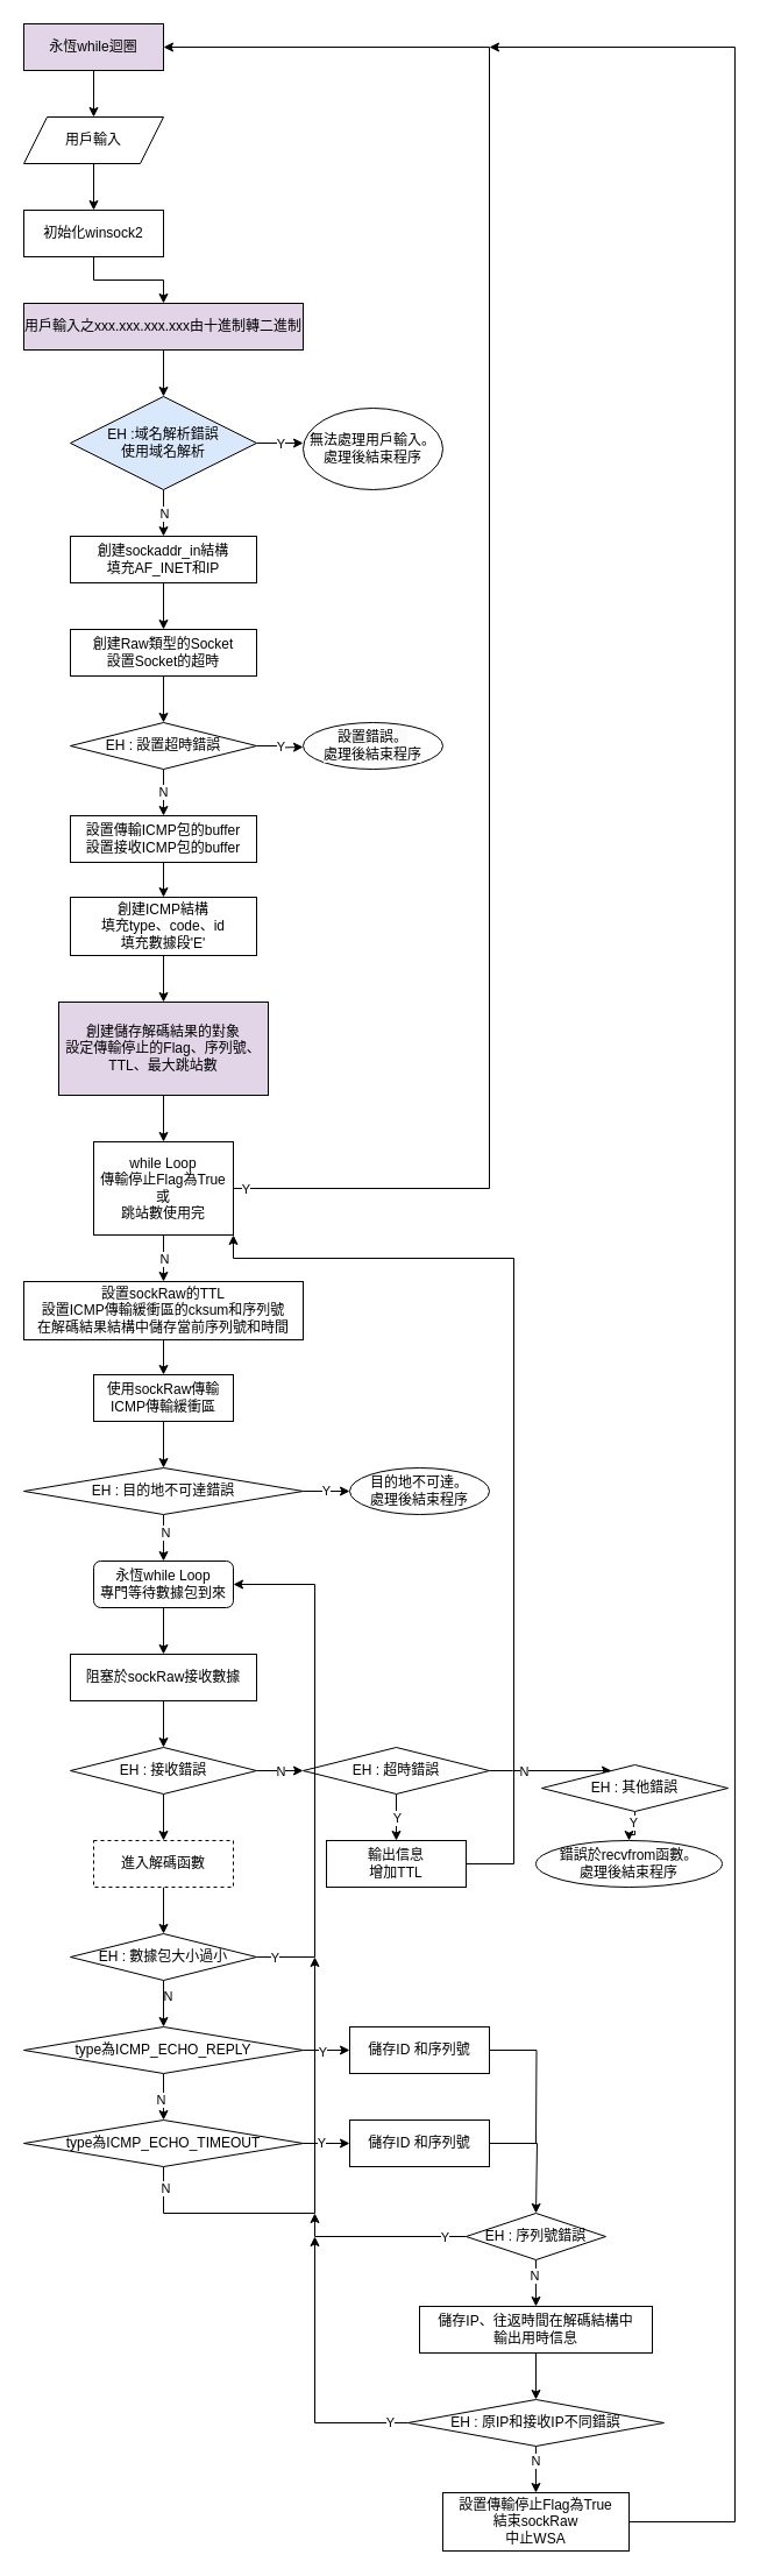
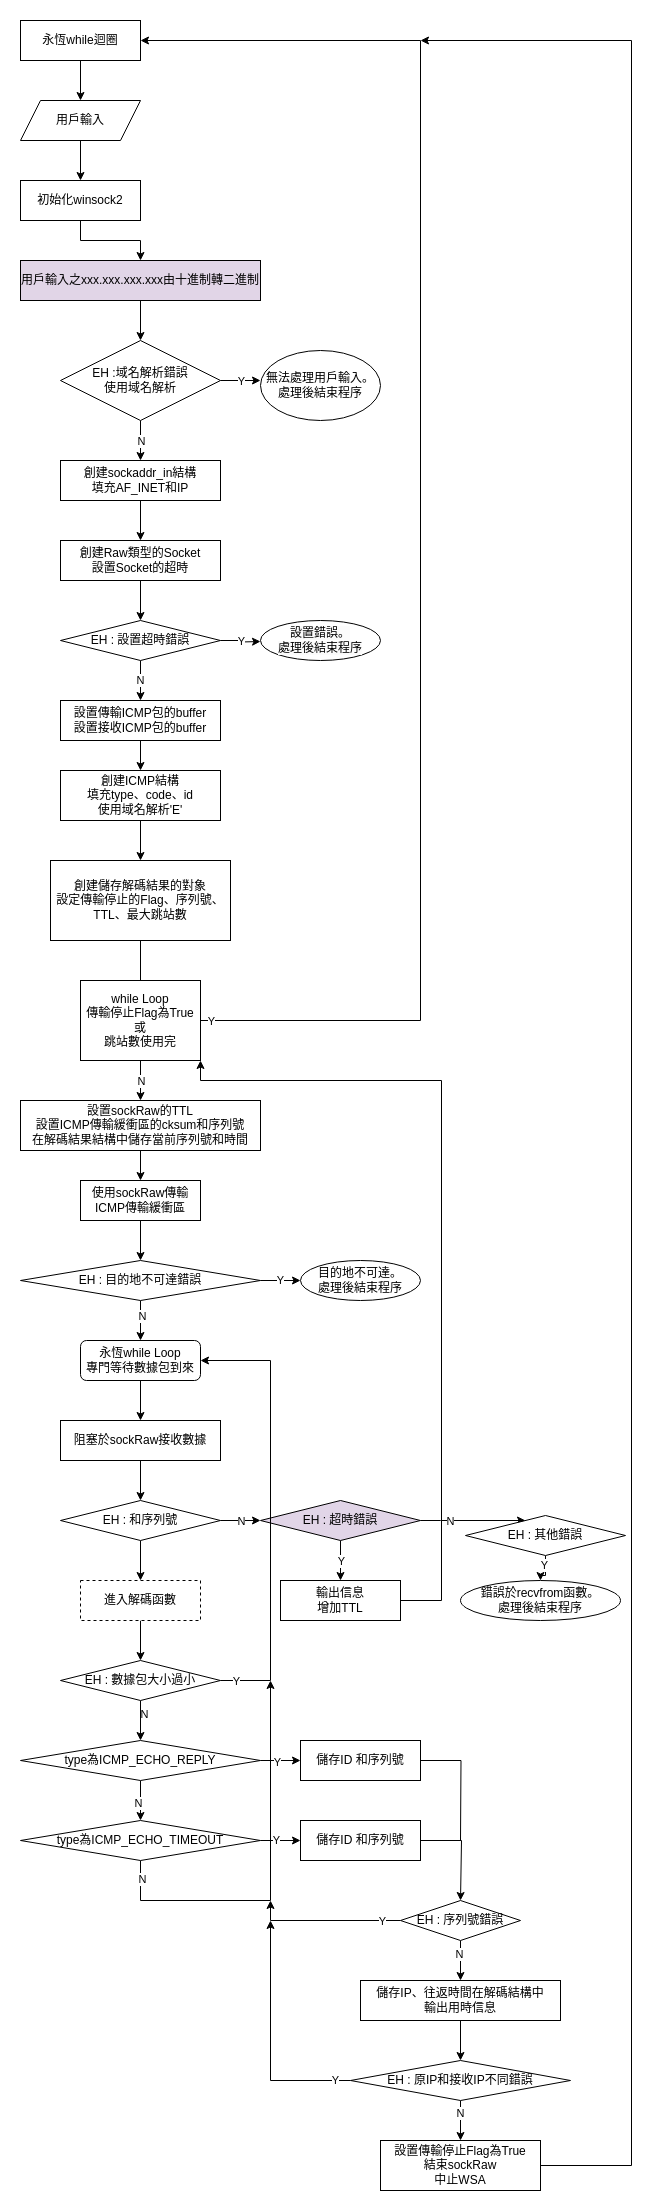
- <mxCell id="5" value="永恆while迴圈" style="rounded=0;whiteSpace=wrap;html=1;fillColor=#e1d5e7;" parent="1" vertex="1"><mxGeometry x="20" y="20" width="120" height="40" as="geometry" /></mxCell>
+ <mxCell id="5" value="永恆while迴圈" style="rounded=0;whiteSpace=wrap;html=1;" parent="1" vertex="1"><mxGeometry x="20" y="20" width="120" height="40" as="geometry" /></mxCell>
- <mxCell id="14" value="EH :域名解析錯誤&lt;br&gt;使用域名解析" style="rhombus;whiteSpace=wrap;html=1;fillColor=#dae8fc;" parent="1" vertex="1"><mxGeometry x="60" y="340" width="160" height="80" as="geometry" /></mxCell>
+ <mxCell id="14" value="EH :域名解析錯誤&lt;br&gt;使用域名解析" style="rhombus;whiteSpace=wrap;html=1;" parent="1" vertex="1"><mxGeometry x="60" y="340" width="160" height="80" as="geometry" /></mxCell>
- <mxCell id="26" value="創建ICMP結構&lt;br&gt;填充type、code、id&lt;br&gt;填充數據段'E'" style="whiteSpace=wrap;html=1;" parent="1" vertex="1"><mxGeometry x="60" y="770" width="160" height="50" as="geometry" /></mxCell>
+ <mxCell id="26" value="創建ICMP結構&lt;br&gt;填充type、code、id&lt;br&gt;使用域名解析'E'" style="whiteSpace=wrap;html=1;" parent="1" vertex="1"><mxGeometry x="60" y="770" width="160" height="50" as="geometry" /></mxCell>
- <mxCell id="28" value="創建儲存解碼結果的對象&lt;br&gt;設定傳輸停止的Flag、序列號、TTL、最大跳站數" style="whiteSpace=wrap;html=1;fillColor=#e1d5e7;" parent="1" vertex="1"><mxGeometry x="50" y="860" width="180" height="80" as="geometry" /></mxCell>
+ <mxCell id="28" value="創建儲存解碼結果的對象&lt;br&gt;設定傳輸停止的Flag、序列號、TTL、最大跳站數" style="whiteSpace=wrap;html=1;" parent="1" vertex="1"><mxGeometry x="50" y="860" width="180" height="80" as="geometry" /></mxCell>
- <mxCell id="27" value="" style="edgeStyle=orthogonalEdgeStyle;rounded=0;orthogonalLoop=1;jettySize=auto;html=1;" parent="1" source="28" target="31" edge="1"><mxGeometry relative="1" as="geometry" /></mxCell>
+ <mxCell id="27" value="" style="edgeStyle=orthogonalEdgeStyle;rounded=0;orthogonalLoop=1;jettySize=auto;html=1;endArrow=none;" parent="1" source="28" target="31" edge="1"><mxGeometry relative="1" as="geometry" /></mxCell>
- <mxCell id="49" value="EH : 接收錯誤" style="rhombus;whiteSpace=wrap;html=1;" parent="1" vertex="1"><mxGeometry x="60" y="1500" width="160" height="40" as="geometry" /></mxCell>
+ <mxCell id="49" value="EH : 和序列號" style="rhombus;whiteSpace=wrap;html=1;" parent="1" vertex="1"><mxGeometry x="60" y="1500" width="160" height="40" as="geometry" /></mxCell>
- <mxCell id="54" value="EH : 超時錯誤" style="rhombus;whiteSpace=wrap;html=1;" parent="1" vertex="1"><mxGeometry x="260" y="1500" width="160" height="40" as="geometry" /></mxCell>
+ <mxCell id="54" value="EH : 超時錯誤" style="rhombus;whiteSpace=wrap;html=1;fillColor=#e1d5e7;" parent="1" vertex="1"><mxGeometry x="260" y="1500" width="160" height="40" as="geometry" /></mxCell>
